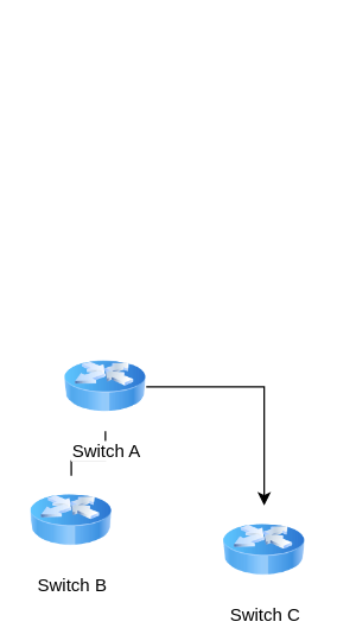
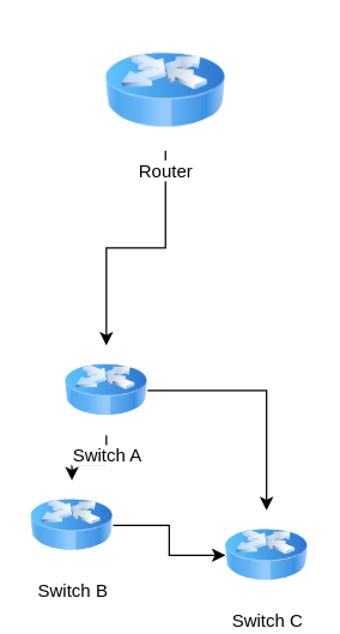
+ <mxCell id="3" value="Router" style="image;html=1;image=img/lib/clip_art/networking/Router_Icon_128x128.png" parent="1" vertex="1"><mxGeometry x="70" y="20" width="80" height="80" as="geometry" /></mxCell>
+ <mxCell id="2" style="edgeStyle=orthogonalEdgeStyle;rounded=0;orthogonalLoop=1;jettySize=auto;html=1;" parent="1" source="3" target="6" edge="1"><mxGeometry relative="1" as="geometry" /></mxCell>
- <mxCell id="4" style="edgeStyle=orthogonalEdgeStyle;rounded=0;orthogonalLoop=1;jettySize=auto;html=1;endArrow=none;" parent="1" source="6" target="8" edge="1"><mxGeometry relative="1" as="geometry" /></mxCell>
+ <mxCell id="4" style="edgeStyle=orthogonalEdgeStyle;rounded=0;orthogonalLoop=1;jettySize=auto;html=1;" parent="1" source="6" target="8" edge="1"><mxGeometry relative="1" as="geometry" /></mxCell>
+ <mxCell id="7" style="edgeStyle=orthogonalEdgeStyle;rounded=0;orthogonalLoop=1;jettySize=auto;html=1;entryX=0;entryY=0.5;entryDx=0;entryDy=0;" parent="1" source="8" target="9" edge="1"><mxGeometry relative="1" as="geometry" /></mxCell>
